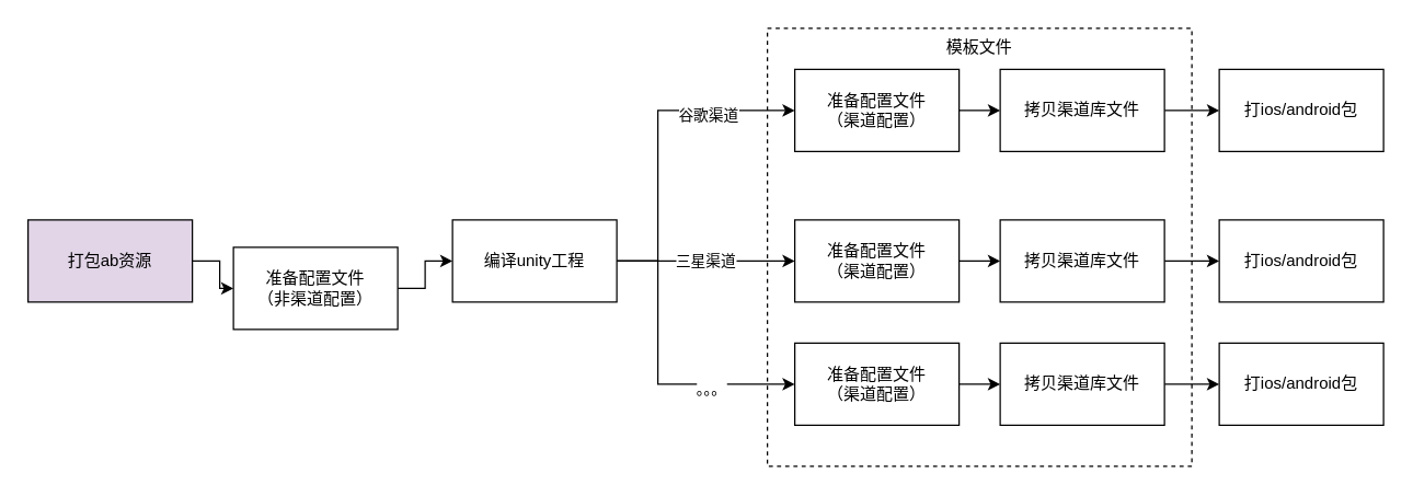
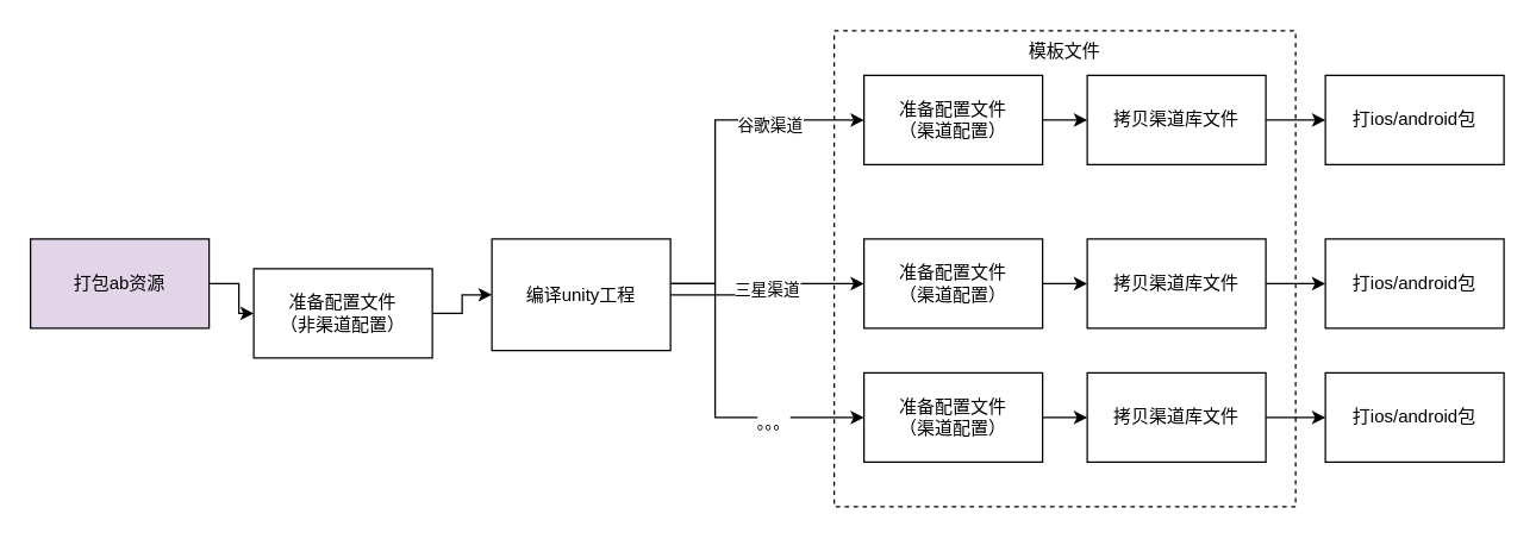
- <mxCell id="10" value="编译unity工程" style="rounded=0;whiteSpace=wrap;html=1;" vertex="1" parent="1"><mxGeometry x="330" y="160" width="120" height="60" as="geometry" /></mxCell>
+ <mxCell id="10" value="编译unity工程" style="rounded=0;whiteSpace=wrap;html=1;" vertex="1" parent="1"><mxGeometry x="330" y="160" width="120" height="75" as="geometry" /></mxCell>
